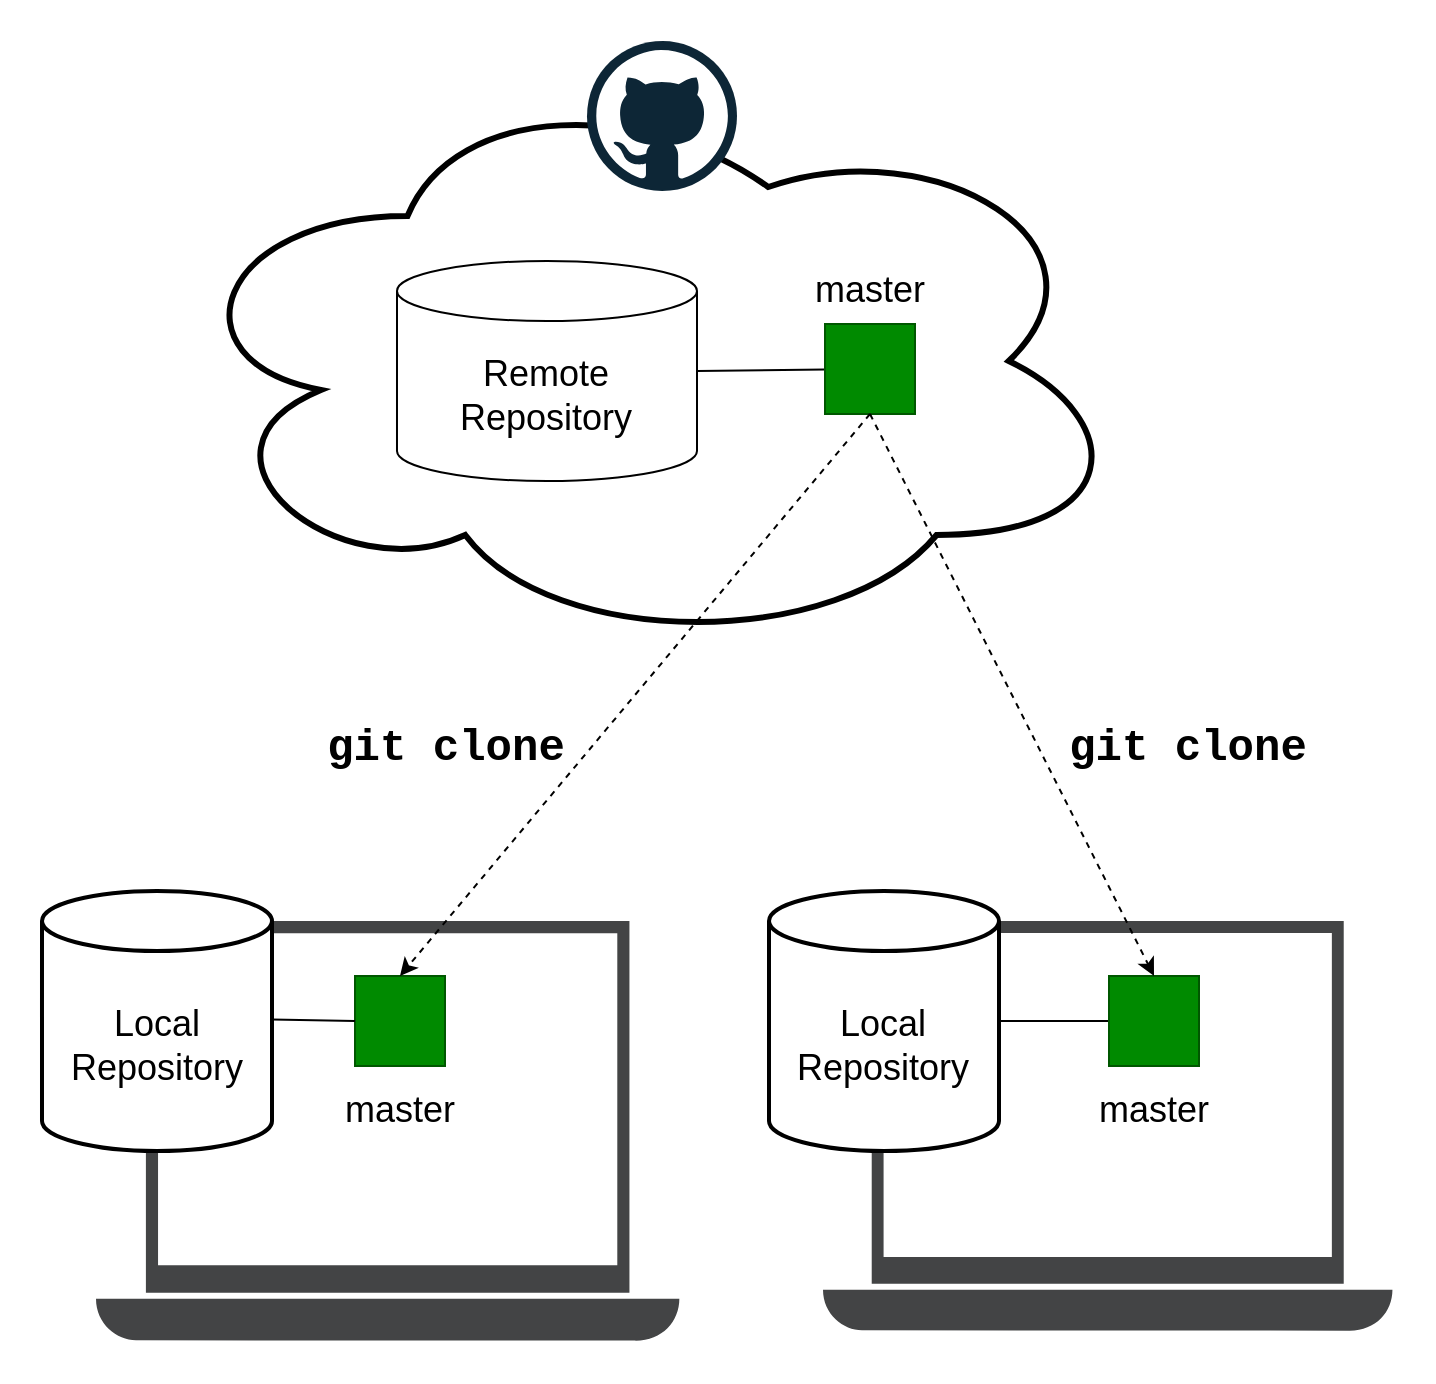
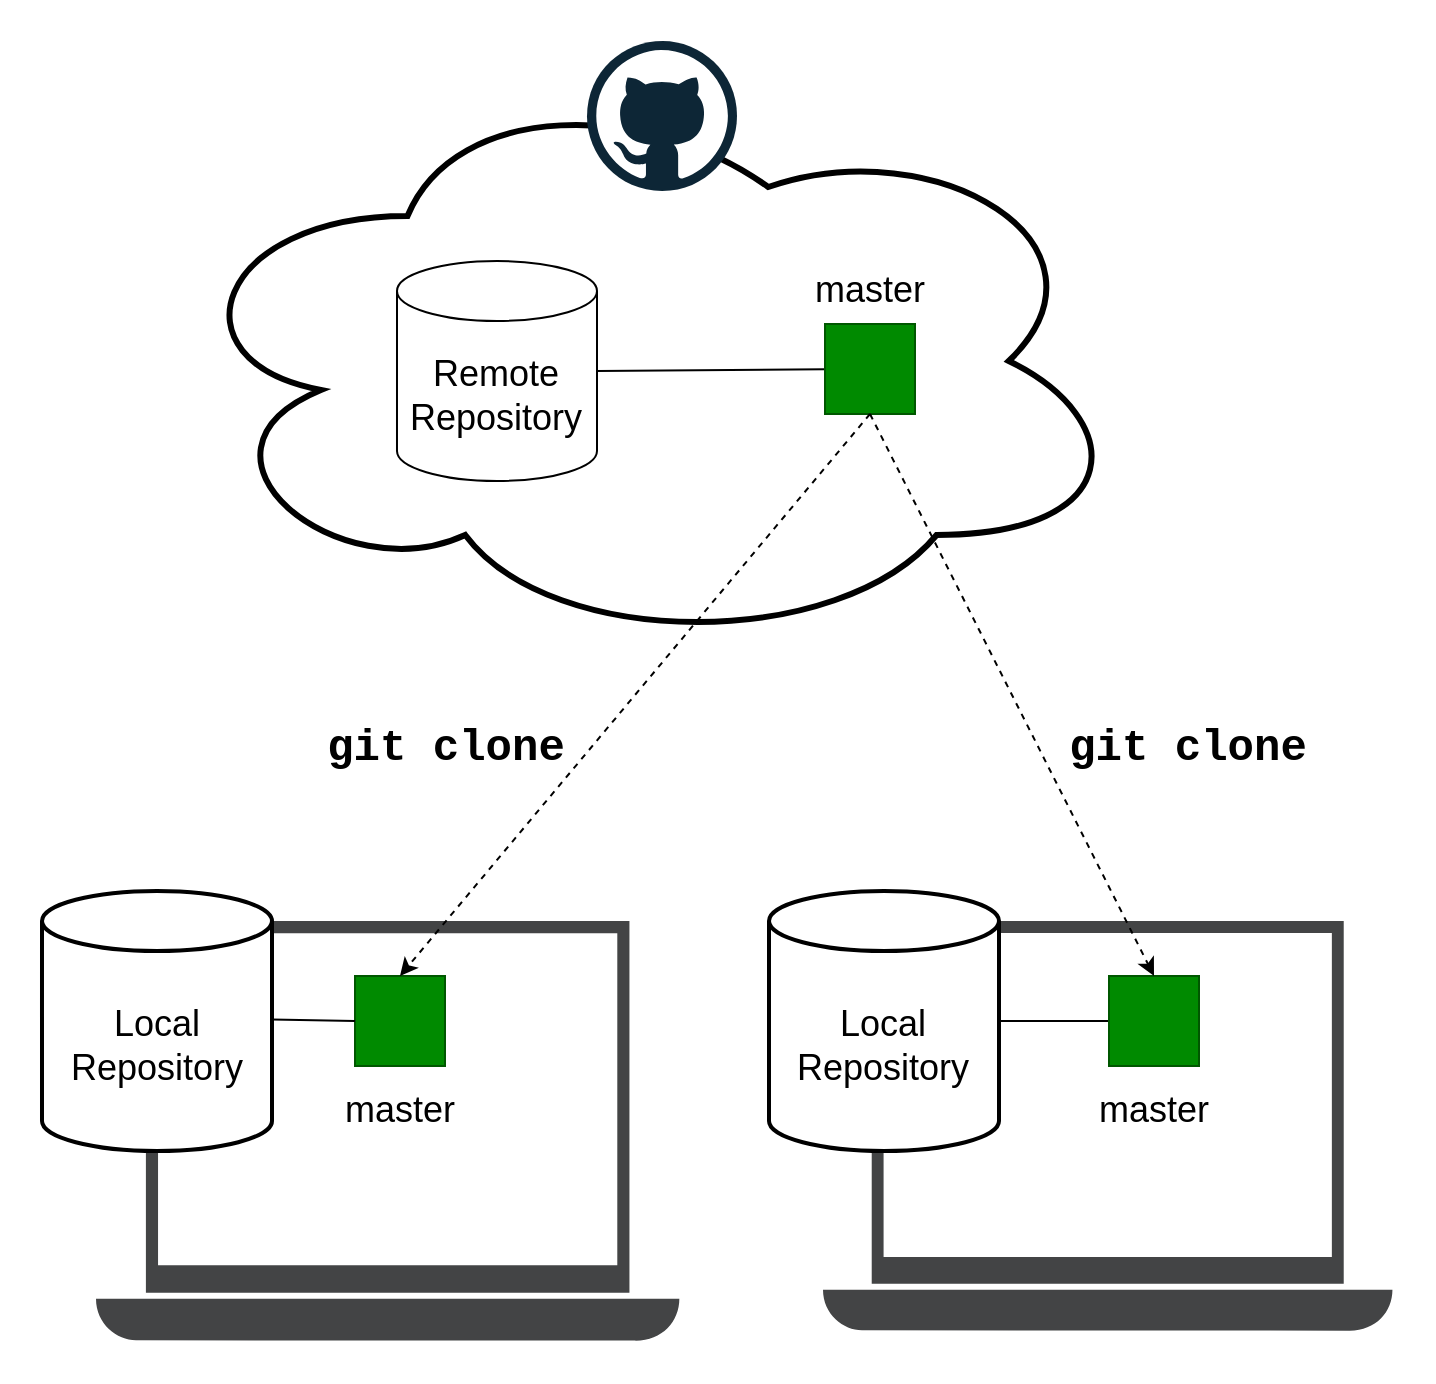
- <mxCell id="9" value="&lt;span style=&quot;font-size: 18px;&quot;&gt;Remote Repository&lt;/span&gt;" style="shape=cylinder3;whiteSpace=wrap;html=1;boundedLbl=1;backgroundOutline=1;size=15;" parent="1" vertex="1"><mxGeometry x="198" y="130" width="150" height="110" as="geometry" /></mxCell>
+ <mxCell id="9" value="&lt;span style=&quot;font-size: 18px;&quot;&gt;Remote Repository&lt;/span&gt;" style="shape=cylinder3;whiteSpace=wrap;html=1;boundedLbl=1;backgroundOutline=1;size=15;" parent="1" vertex="1"><mxGeometry x="198" y="130" width="100" height="110" as="geometry" /></mxCell>
